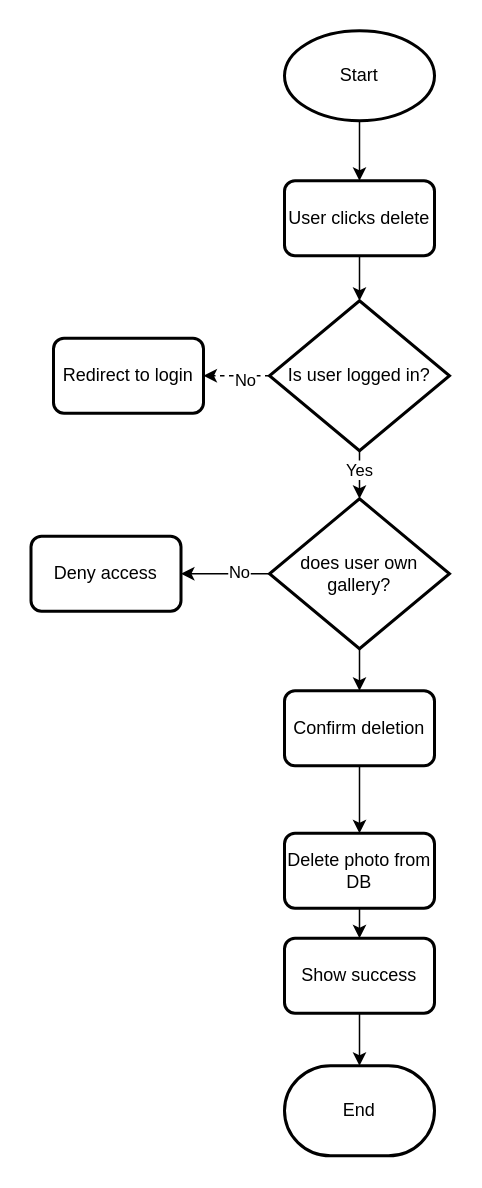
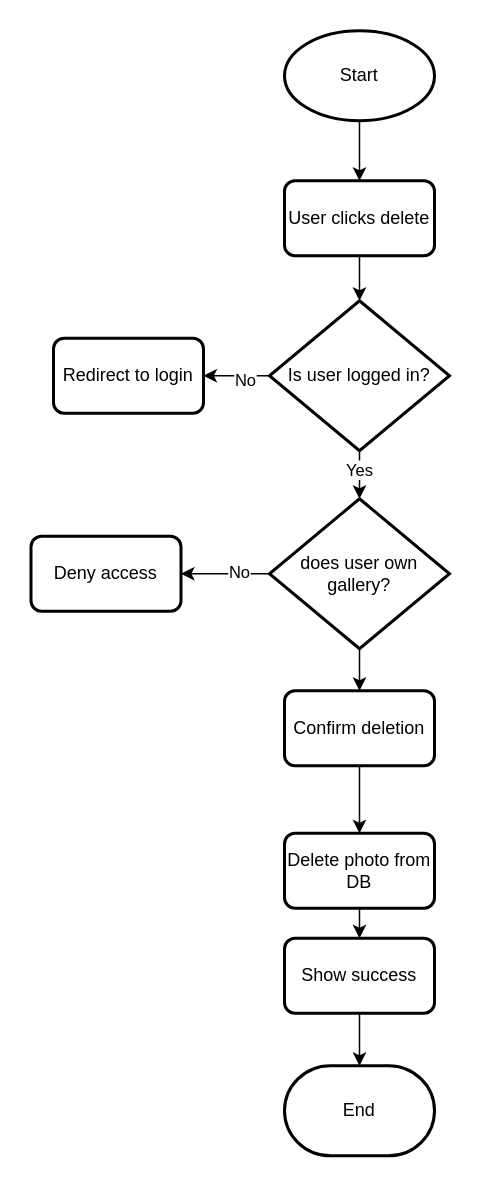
- <mxCell id="5" style="edgeStyle=orthogonalEdgeStyle;rounded=0;orthogonalLoop=1;jettySize=auto;html=1;entryX=1;entryY=0.5;entryDx=0;entryDy=0;dashed=1;" edge="1" parent="1" source="7" target="9"><mxGeometry relative="1" as="geometry" /></mxCell>
+ <mxCell id="5" style="edgeStyle=orthogonalEdgeStyle;rounded=0;orthogonalLoop=1;jettySize=auto;html=1;entryX=1;entryY=0.5;entryDx=0;entryDy=0;" edge="1" parent="1" source="7" target="9"><mxGeometry relative="1" as="geometry" /></mxCell>
